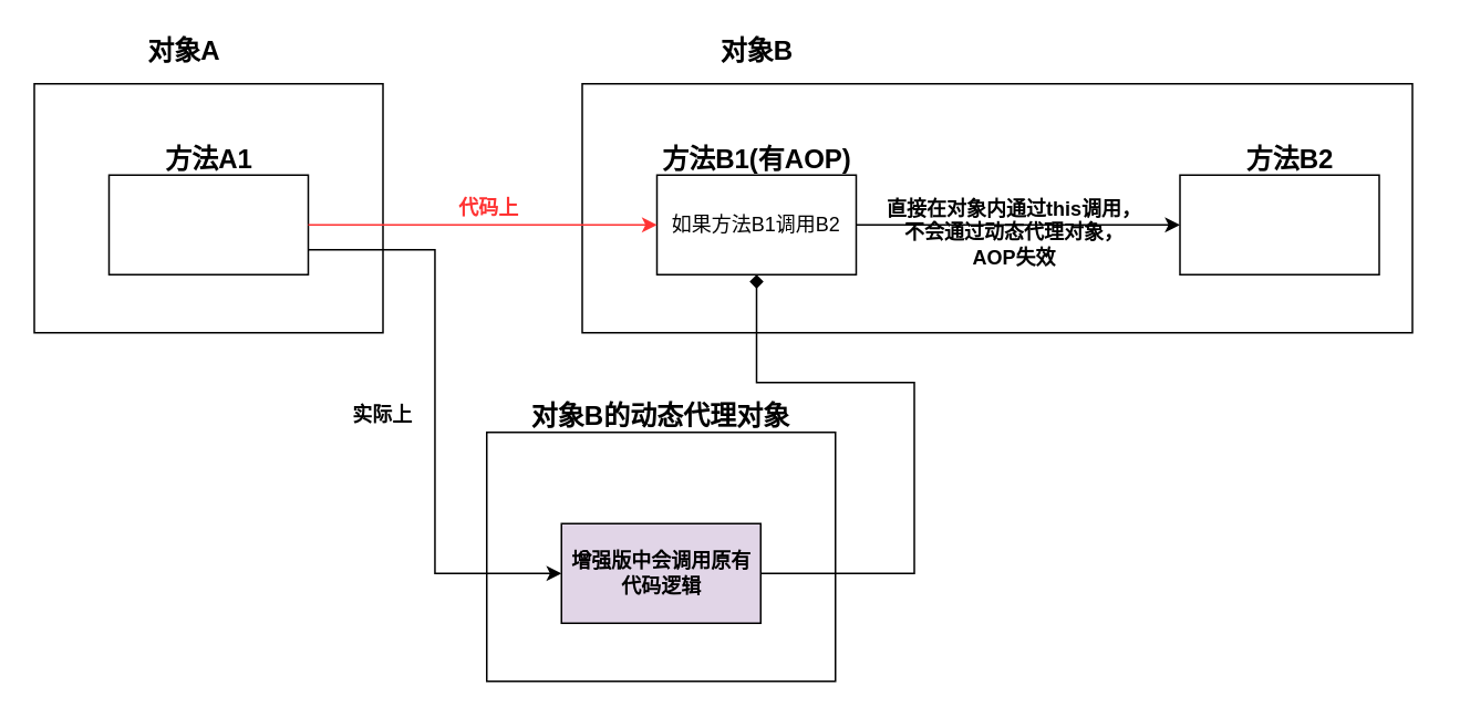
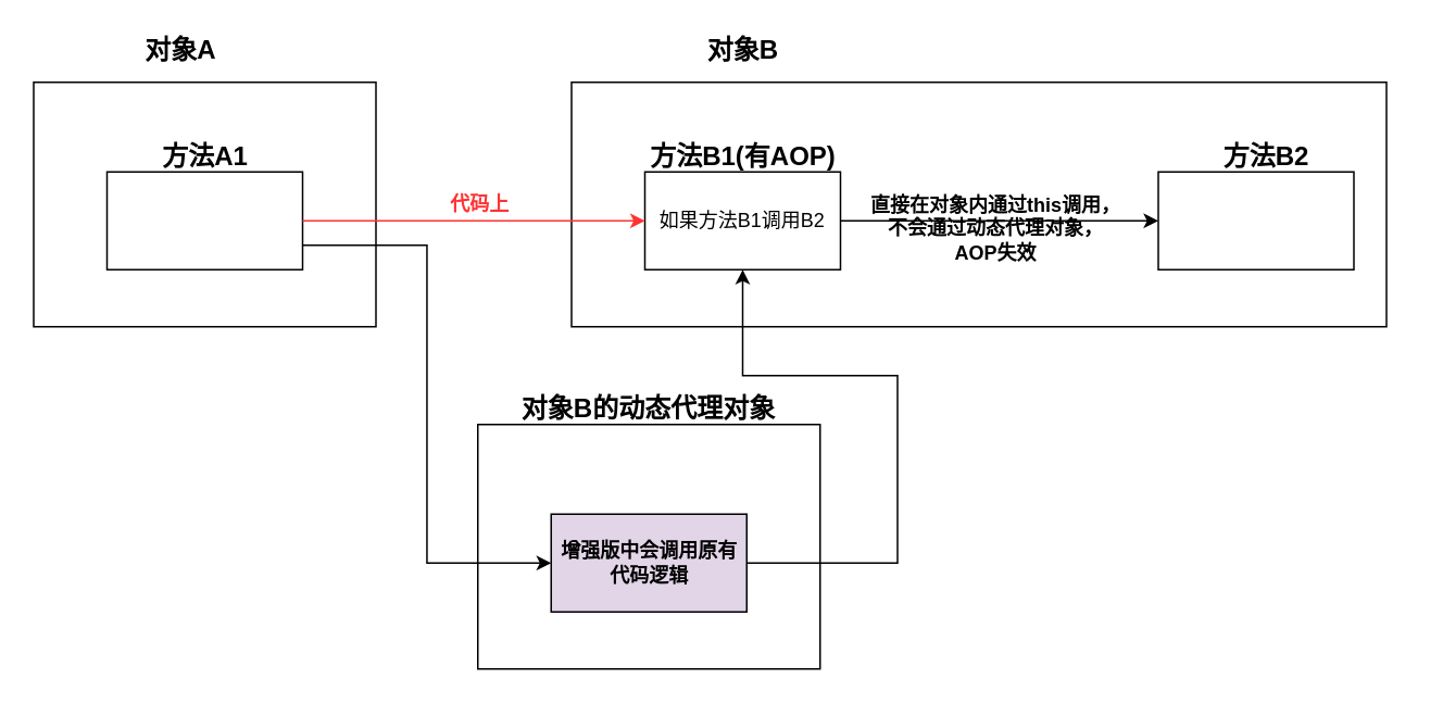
- <mxCell id="13" style="edgeStyle=orthogonalEdgeStyle;rounded=0;orthogonalLoop=1;jettySize=auto;html=1;exitX=1;exitY=0.5;exitDx=0;exitDy=0;entryX=0.5;entryY=1;entryDx=0;entryDy=0;strokeColor=#000000;endArrow=diamond;" edge="1" parent="1" source="14" target="9"><mxGeometry relative="1" as="geometry"><Array as="points"><mxPoint x="550" y="345" /><mxPoint x="550" y="230" /><mxPoint x="455" y="230" /></Array></mxGeometry></mxCell>
+ <mxCell id="13" style="edgeStyle=orthogonalEdgeStyle;rounded=0;orthogonalLoop=1;jettySize=auto;html=1;exitX=1;exitY=0.5;exitDx=0;exitDy=0;entryX=0.5;entryY=1;entryDx=0;entryDy=0;strokeColor=#000000;" edge="1" parent="1" source="14" target="9"><mxGeometry relative="1" as="geometry"><Array as="points"><mxPoint x="550" y="345" /><mxPoint x="550" y="230" /><mxPoint x="455" y="230" /></Array></mxGeometry></mxCell>
- <mxCell id="17" value="&lt;b&gt;实际上&lt;/b&gt;" style="text;html=1;strokeColor=none;fillColor=none;align=center;verticalAlign=middle;whiteSpace=wrap;rounded=0;" vertex="1" parent="1"><mxGeometry x="210" y="240" width="40" height="20" as="geometry" /></mxCell>
